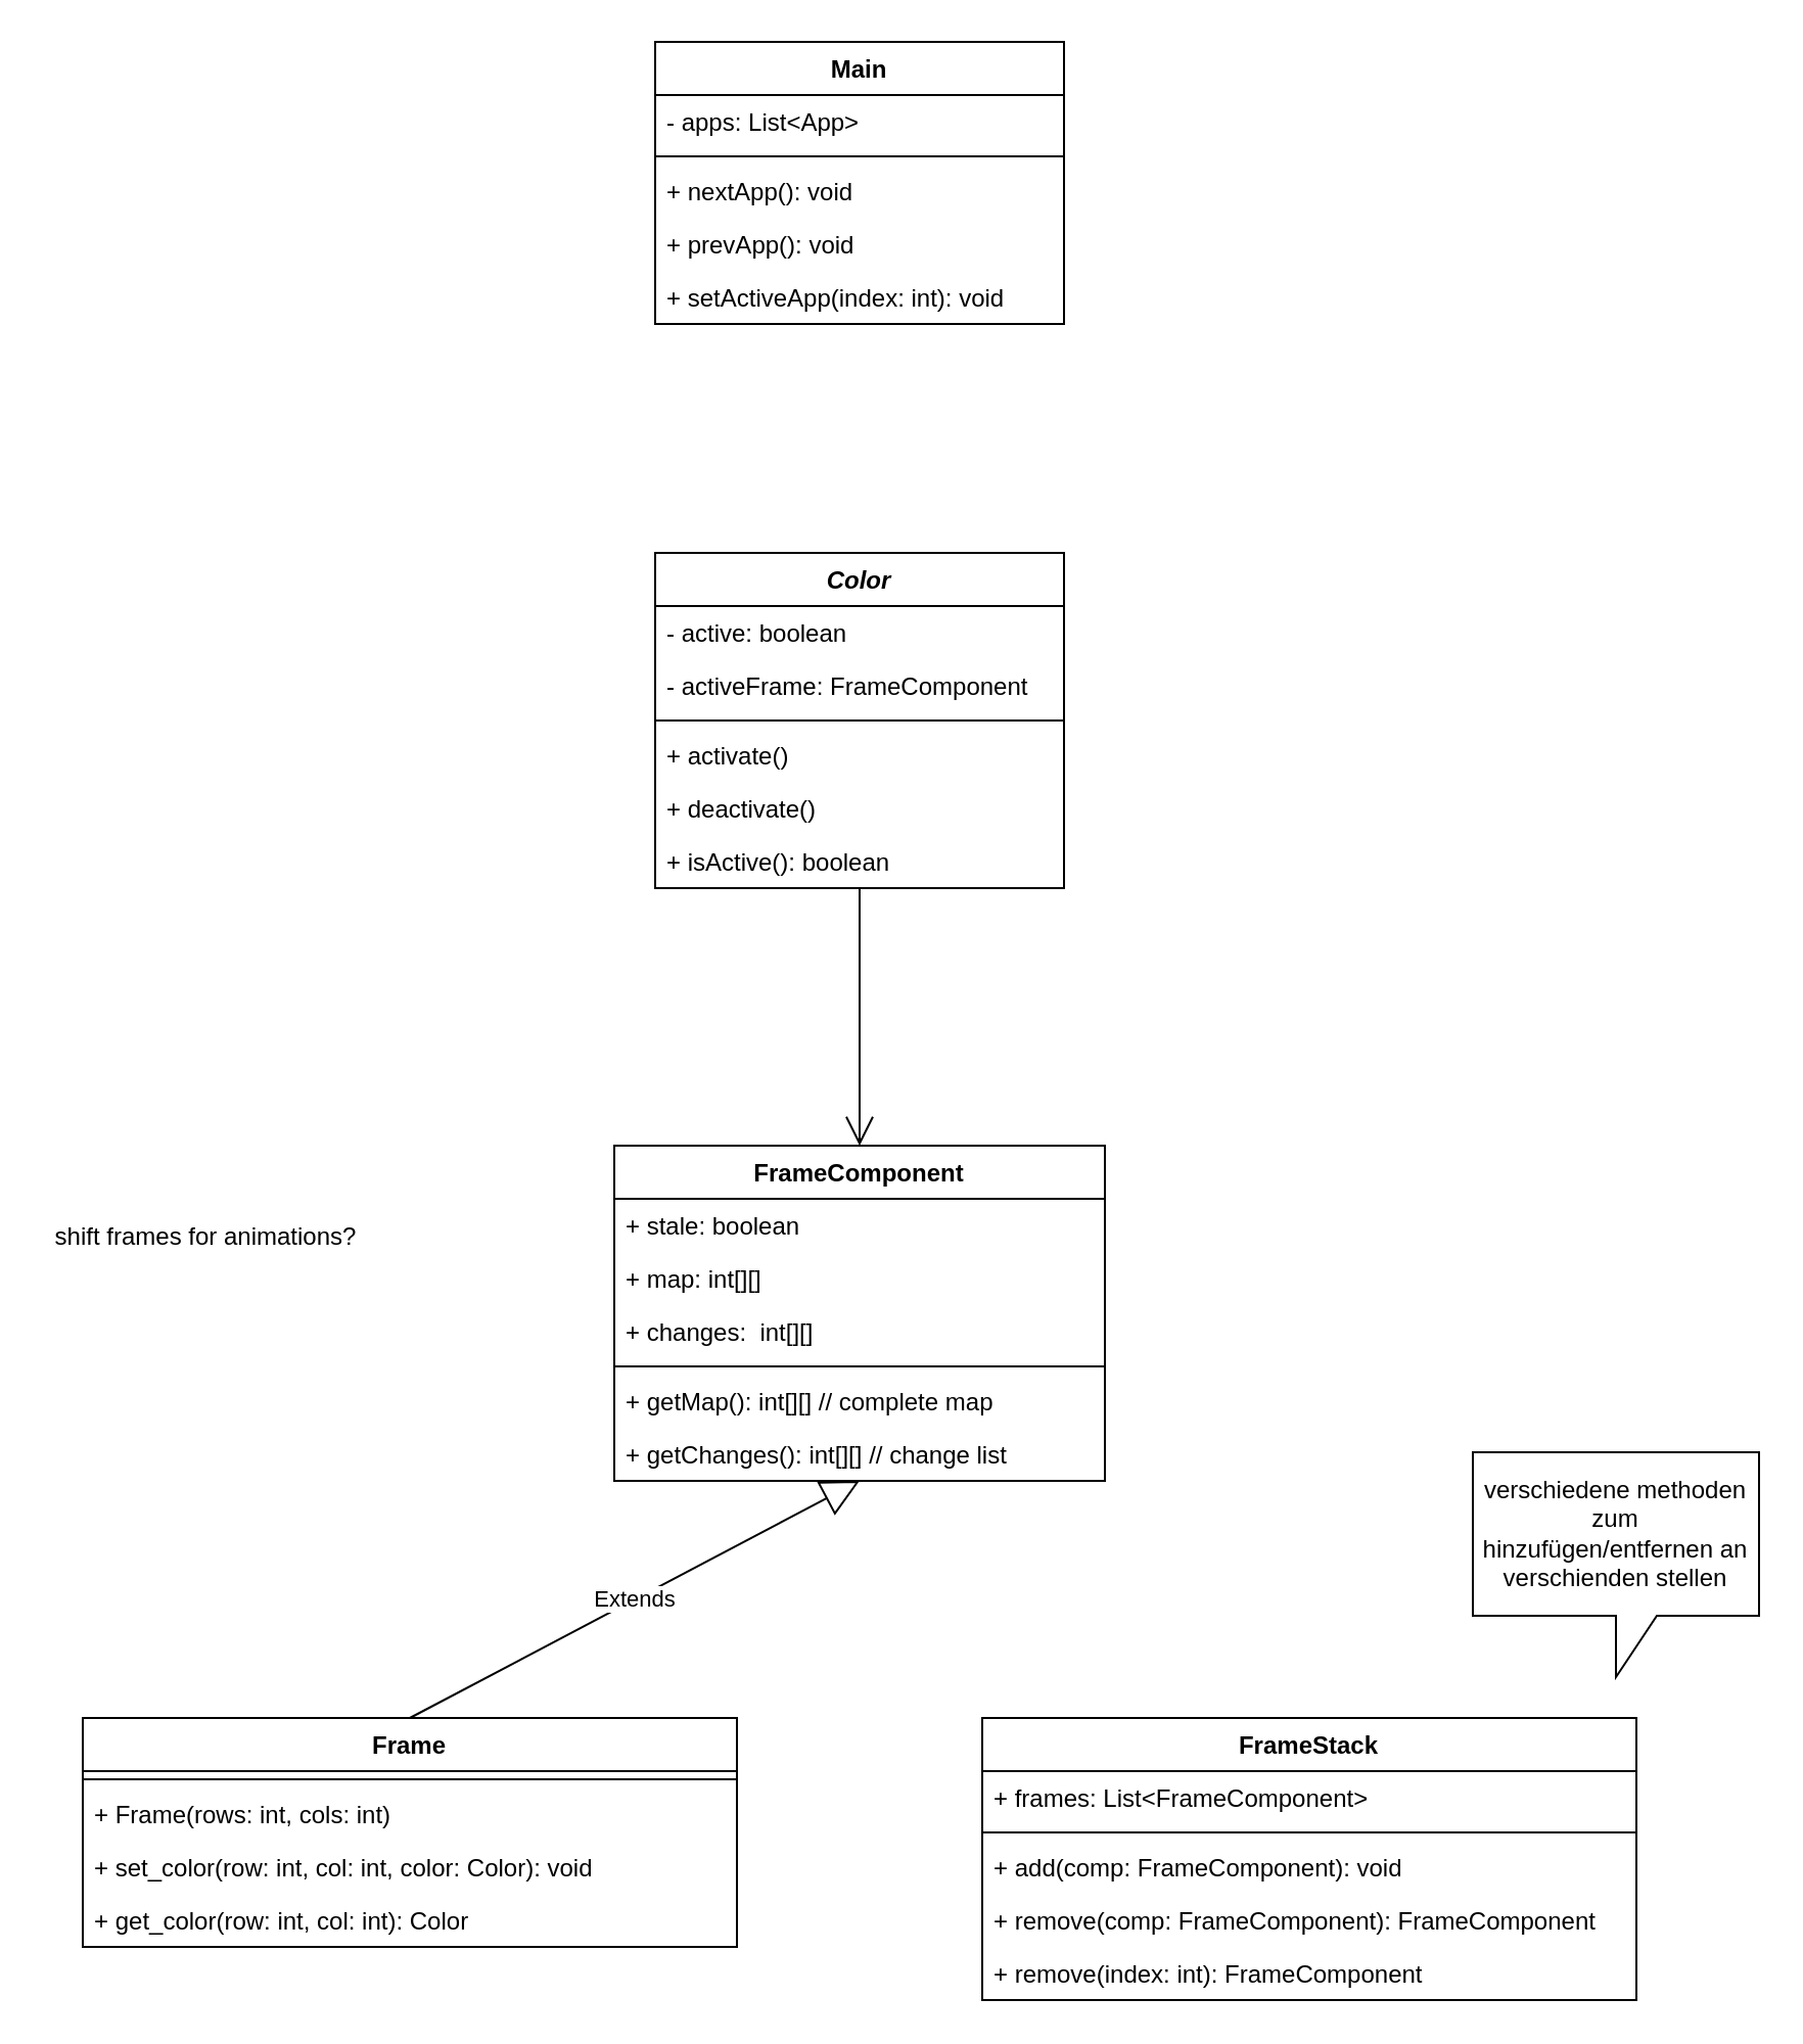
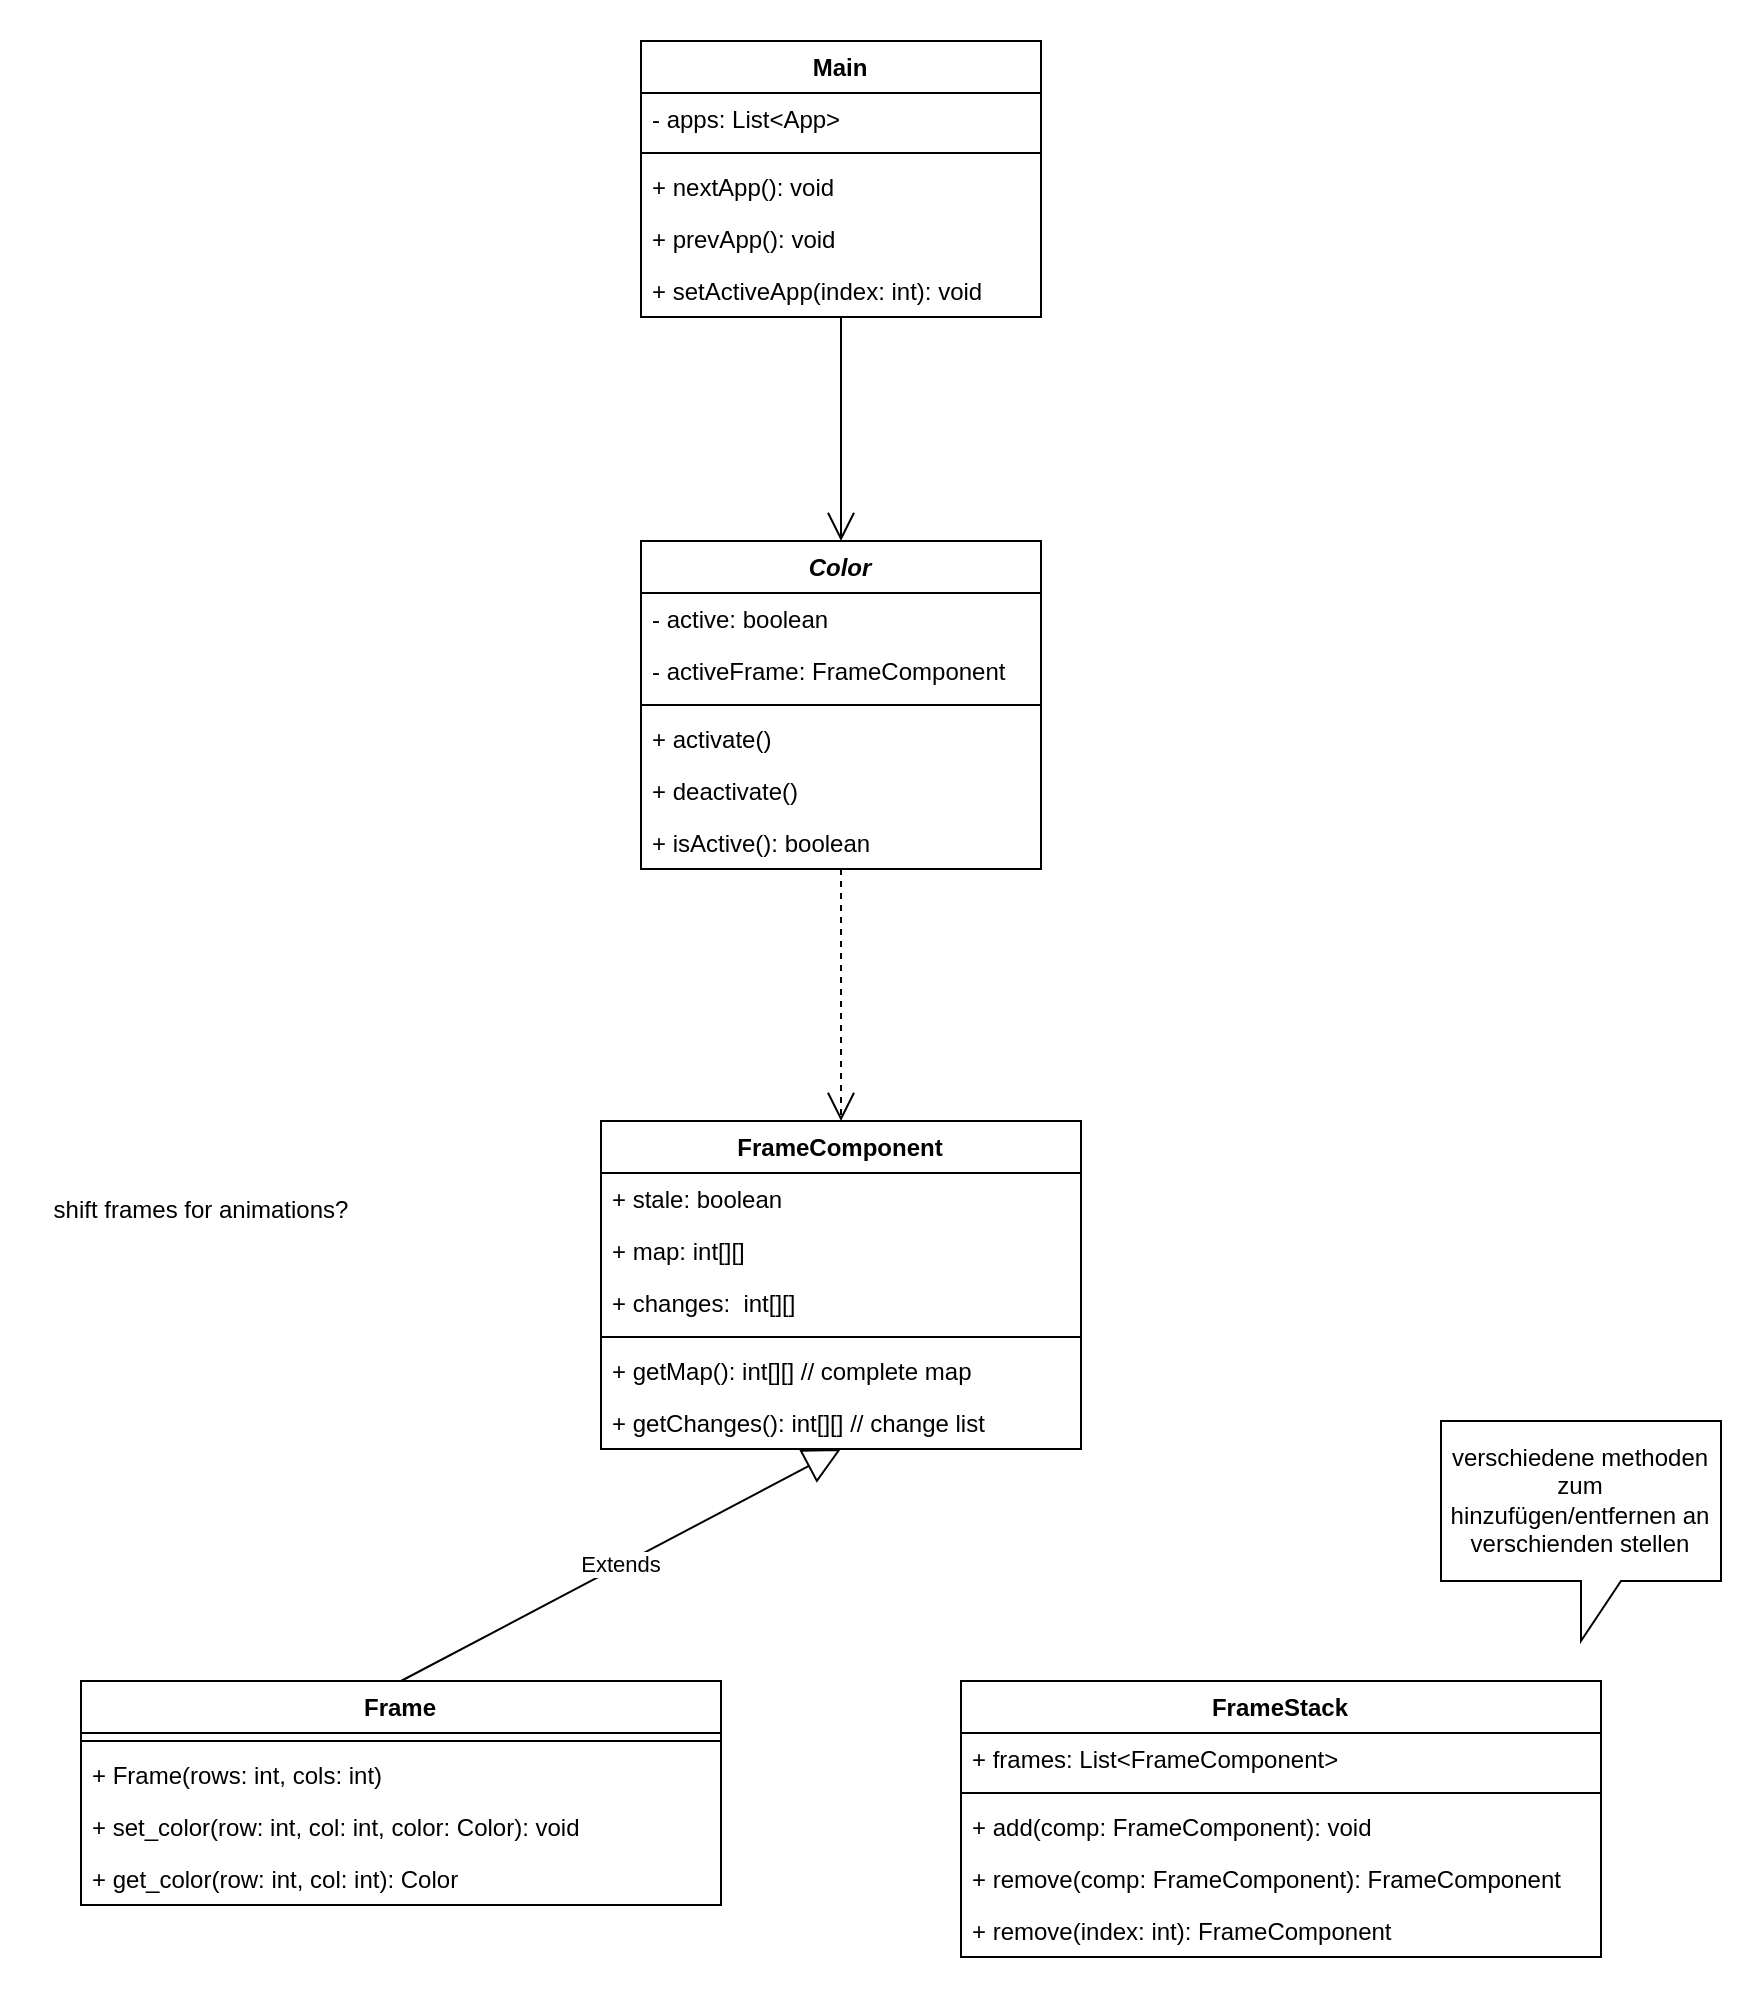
+ <mxCell id="37" value="" style="endArrow=open;endFill=1;endSize=12;html=1;fontColor=#000000;entryX=0.5;entryY=0;entryDx=0;entryDy=0;exitX=0.5;exitY=1;exitDx=0;exitDy=0;" edge="1" parent="1" source="31" target="23"><mxGeometry width="160" relative="1" as="geometry"><mxPoint x="610" y="170" as="sourcePoint" /><mxPoint x="570" y="306" as="targetPoint" /></mxGeometry></mxCell>
- <mxCell id="30" value="" style="endArrow=open;endFill=1;endSize=12;html=1;fontColor=#000000;entryX=0.5;entryY=0;entryDx=0;entryDy=0;exitX=0.5;exitY=1;exitDx=0;exitDy=0;" edge="1" parent="1" source="23" target="13"><mxGeometry width="160" relative="1" as="geometry"><mxPoint x="470" y="330" as="sourcePoint" /><mxPoint x="570" y="420" as="targetPoint" /></mxGeometry></mxCell>
+ <mxCell id="30" value="" style="endArrow=open;endFill=1;endSize=12;html=1;fontColor=#000000;entryX=0.5;entryY=0;entryDx=0;entryDy=0;exitX=0.5;exitY=1;exitDx=0;exitDy=0;dashed=1;" edge="1" parent="1" source="23" target="13"><mxGeometry width="160" relative="1" as="geometry"><mxPoint x="470" y="330" as="sourcePoint" /><mxPoint x="570" y="420" as="targetPoint" /></mxGeometry></mxCell>
